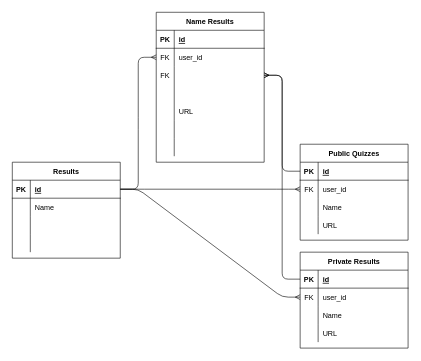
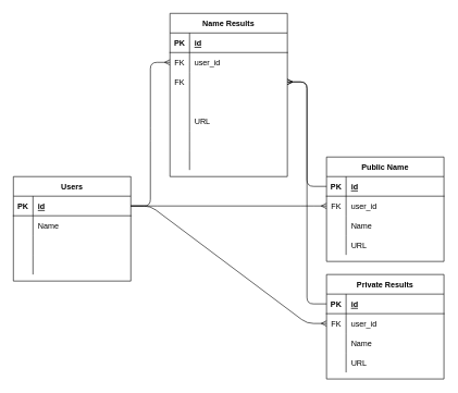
- <mxCell id="15" value="Public Quizzes" style="shape=table;startSize=30;container=1;collapsible=1;childLayout=tableLayout;fixedRows=1;rowLines=0;fontStyle=1;align=center;resizeLast=1;" vertex="1" parent="1"><mxGeometry x="500" y="240" width="180" height="160" as="geometry" /></mxCell>
+ <mxCell id="15" value="Public Name" style="shape=table;startSize=30;container=1;collapsible=1;childLayout=tableLayout;fixedRows=1;rowLines=0;fontStyle=1;align=center;resizeLast=1;" vertex="1" parent="1"><mxGeometry x="500" y="240" width="180" height="160" as="geometry" /></mxCell>
- <mxCell id="2" value="Results" style="shape=table;startSize=30;container=1;collapsible=1;childLayout=tableLayout;fixedRows=1;rowLines=0;fontStyle=1;align=center;resizeLast=1;" vertex="1" parent="1"><mxGeometry x="20" y="270" width="180" height="160" as="geometry" /></mxCell>
+ <mxCell id="2" value="Users" style="shape=table;startSize=30;container=1;collapsible=1;childLayout=tableLayout;fixedRows=1;rowLines=0;fontStyle=1;align=center;resizeLast=1;" vertex="1" parent="1"><mxGeometry x="20" y="270" width="180" height="160" as="geometry" /></mxCell>
